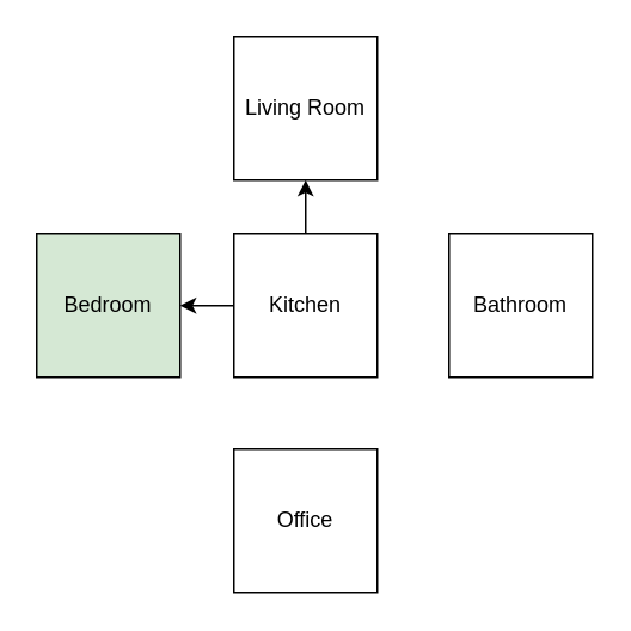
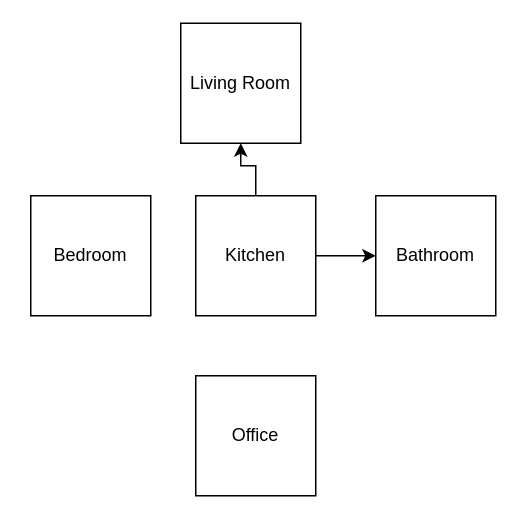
- <mxCell id="2" value="Living Room" style="whiteSpace=wrap;html=1;aspect=fixed;" vertex="1" parent="1"><mxGeometry x="130" y="20" width="80" height="80" as="geometry" /></mxCell>
+ <mxCell id="2" value="Living Room" style="whiteSpace=wrap;html=1;aspect=fixed;" vertex="1" parent="1"><mxGeometry x="120" y="15" width="80" height="80" as="geometry" /></mxCell>
- <mxCell id="7" value="Bedroom" style="whiteSpace=wrap;html=1;aspect=fixed;fillColor=#d5e8d4;" vertex="1" parent="1"><mxGeometry x="20" y="130" width="80" height="80" as="geometry" /></mxCell>
+ <mxCell id="7" value="Bedroom" style="whiteSpace=wrap;html=1;aspect=fixed;" vertex="1" parent="1"><mxGeometry x="20" y="130" width="80" height="80" as="geometry" /></mxCell>
- <mxCell id="3" value="" style="edgeStyle=orthogonalEdgeStyle;rounded=0;orthogonalLoop=1;jettySize=auto;html=1;" edge="1" parent="1" source="5" target="7"><mxGeometry relative="1" as="geometry" /></mxCell>
+ <mxCell id="3" value="" style="edgeStyle=orthogonalEdgeStyle;rounded=0;orthogonalLoop=1;jettySize=auto;html=1;" edge="1" parent="1" source="5" target="6"><mxGeometry relative="1" as="geometry" /></mxCell>
